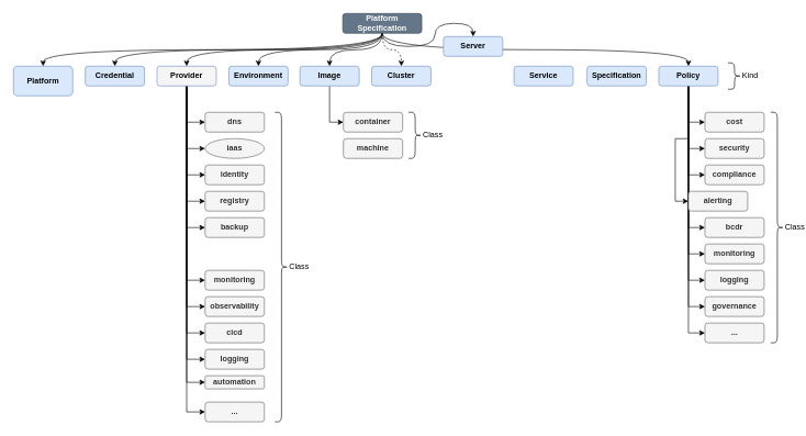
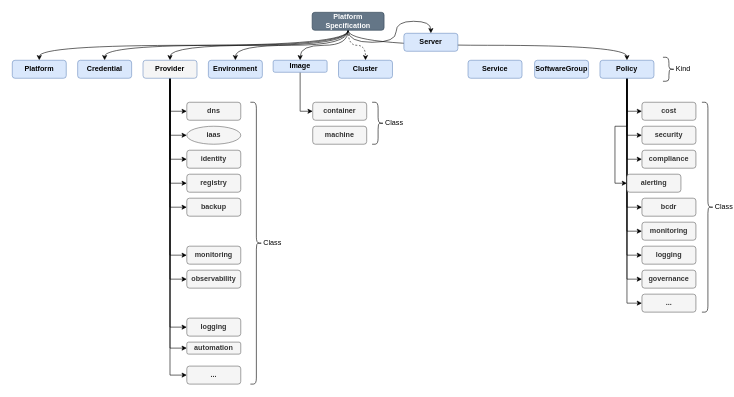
- <mxCell id="27" value="Image" style="rounded=1;whiteSpace=wrap;html=1;fontStyle=1;fillColor=#dae8fc;strokeColor=#6c8ebf;" parent="1" vertex="1"><mxGeometry x="455" y="100" width="90" height="30" as="geometry" /></mxCell>
+ <mxCell id="27" value="Image" style="rounded=1;whiteSpace=wrap;html=1;fontStyle=1;fillColor=#dae8fc;strokeColor=#6c8ebf;" parent="1" vertex="1"><mxGeometry x="455" y="100" width="90" height="20" as="geometry" /></mxCell>
- <mxCell id="30" value="Specification" style="rounded=1;whiteSpace=wrap;html=1;fontStyle=1;fillColor=#dae8fc;strokeColor=#6c8ebf;" parent="1" vertex="1"><mxGeometry x="891" y="100" width="90" height="30" as="geometry" /></mxCell>
+ <mxCell id="30" value="SoftwareGroup" style="rounded=1;whiteSpace=wrap;html=1;fontStyle=1;fillColor=#dae8fc;strokeColor=#6c8ebf;" parent="1" vertex="1"><mxGeometry x="891" y="100" width="90" height="30" as="geometry" /></mxCell>
- <mxCell id="11" value="Platform" style="rounded=1;whiteSpace=wrap;html=1;fontStyle=1;fillColor=#dae8fc;strokeColor=#6c8ebf;" parent="1" vertex="1"><mxGeometry x="20" y="100" width="90" height="45" as="geometry" /></mxCell>
+ <mxCell id="11" value="Platform" style="rounded=1;whiteSpace=wrap;html=1;fontStyle=1;fillColor=#dae8fc;strokeColor=#6c8ebf;" parent="1" vertex="1"><mxGeometry x="20" y="100" width="90" height="30" as="geometry" /></mxCell>
- <mxCell id="20" style="edgeStyle=orthogonalEdgeStyle;rounded=0;orthogonalLoop=1;jettySize=auto;html=1;exitX=0.5;exitY=1;exitDx=0;exitDy=0;entryX=0;entryY=0.5;entryDx=0;entryDy=0;" parent="1" source="24" target="48" edge="1"><mxGeometry relative="1" as="geometry" /></mxCell>
- <mxCell id="48" value="cicd" style="rounded=1;whiteSpace=wrap;html=1;fontStyle=1;fillColor=#f5f5f5;fontColor=#333333;strokeColor=#666666;" parent="1" vertex="1"><mxGeometry x="311" y="490" width="90" height="30" as="geometry" /></mxCell>
